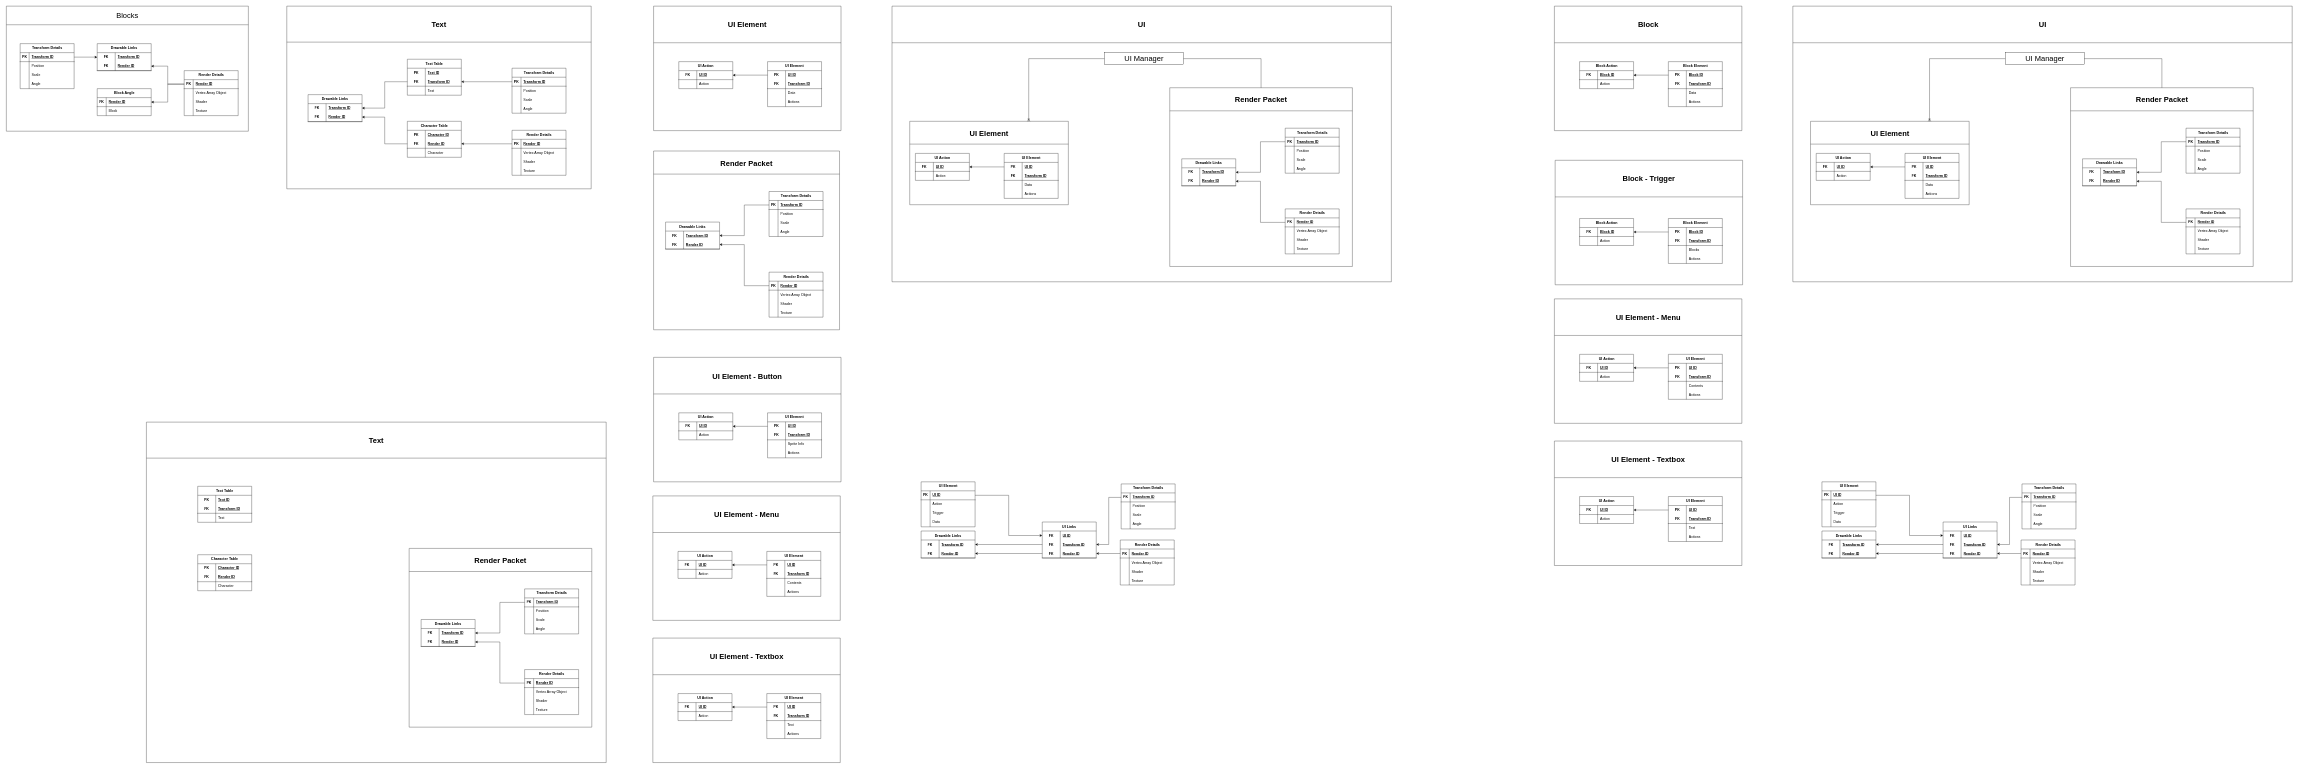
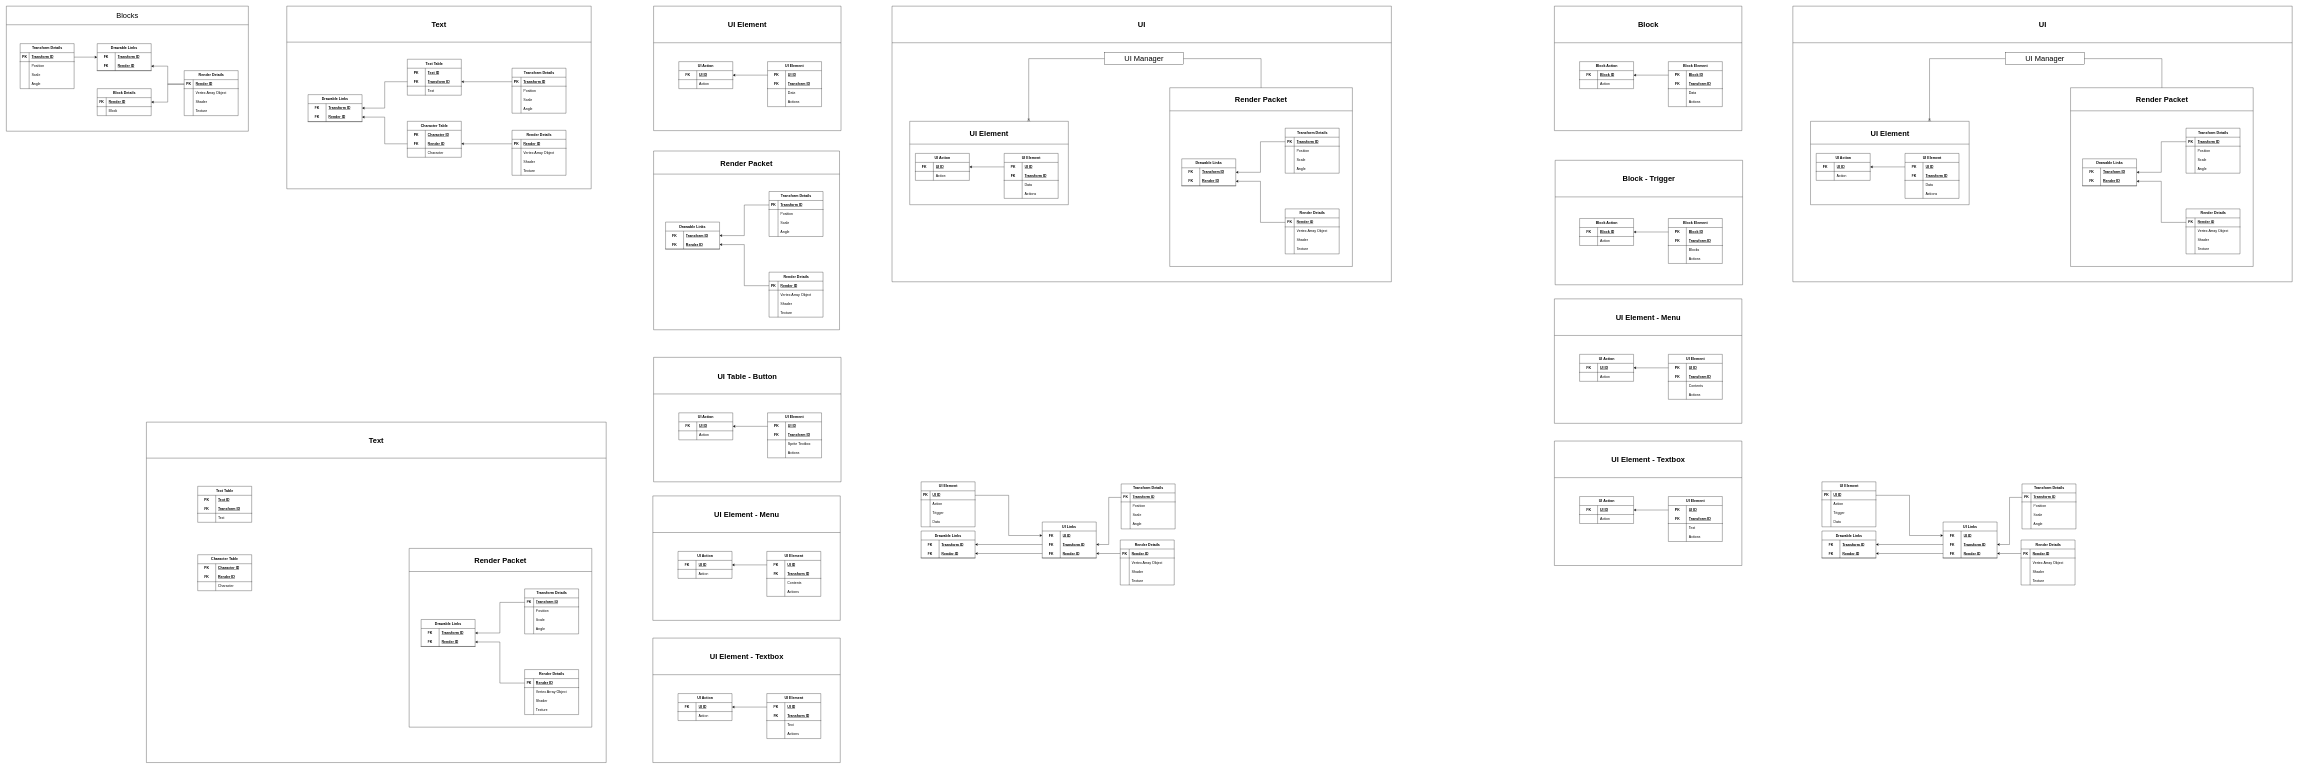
- <mxCell id="99" value="Block Angle" style="shape=table;startSize=30;container=1;collapsible=1;childLayout=tableLayout;fixedRows=1;rowLines=0;fontStyle=1;align=center;resizeLast=1;html=1;" parent="63" vertex="1"><mxGeometry x="303" y="275" width="180" height="90" as="geometry" /></mxCell>
+ <mxCell id="99" value="Block Details" style="shape=table;startSize=30;container=1;collapsible=1;childLayout=tableLayout;fixedRows=1;rowLines=0;fontStyle=1;align=center;resizeLast=1;html=1;" parent="63" vertex="1"><mxGeometry x="303" y="275" width="180" height="90" as="geometry" /></mxCell>
- <mxCell id="285" value="&lt;font style=&quot;font-size: 25px;&quot;&gt;UI Element - Button&lt;/font&gt;" style="swimlane;whiteSpace=wrap;html=1;startSize=122;" parent="1" vertex="1"><mxGeometry x="2178" y="1191" width="625" height="415" as="geometry" /></mxCell>
+ <mxCell id="285" value="&lt;font style=&quot;font-size: 25px;&quot;&gt;UI Table - Button&lt;/font&gt;" style="swimlane;whiteSpace=wrap;html=1;startSize=122;" parent="1" vertex="1"><mxGeometry x="2178" y="1191" width="625" height="415" as="geometry" /></mxCell>
- <mxCell id="295" value="Sprite Info" style="shape=partialRectangle;connectable=0;fillColor=none;top=0;left=0;bottom=0;right=0;align=left;spacingLeft=6;overflow=hidden;html=1;whiteSpace=wrap;" parent="293" vertex="1"><mxGeometry x="60" width="120" height="30" as="geometry"><mxRectangle width="120" height="30" as="alternateBounds" /></mxGeometry></mxCell>
+ <mxCell id="295" value="Sprite Textbox" style="shape=partialRectangle;connectable=0;fillColor=none;top=0;left=0;bottom=0;right=0;align=left;spacingLeft=6;overflow=hidden;html=1;whiteSpace=wrap;" parent="293" vertex="1"><mxGeometry x="60" width="120" height="30" as="geometry"><mxRectangle width="120" height="30" as="alternateBounds" /></mxGeometry></mxCell>
